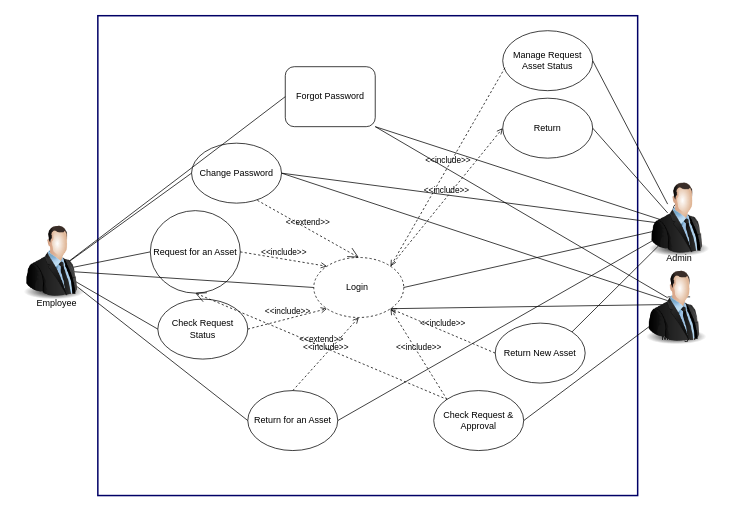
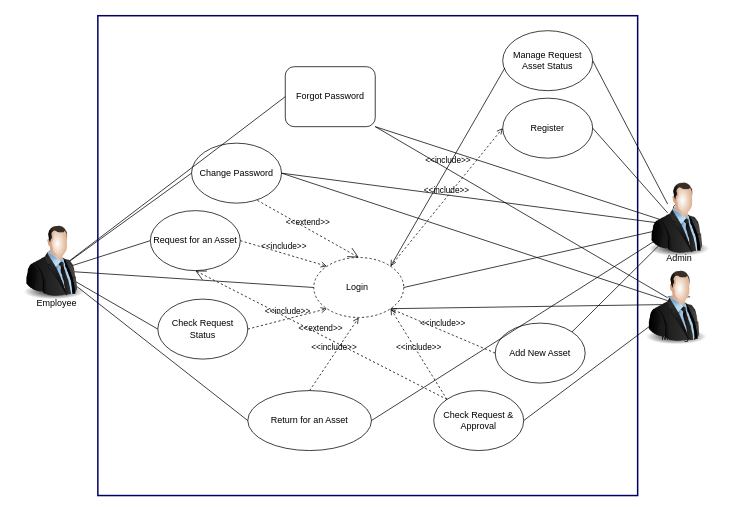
- <mxCell id="5" value="Return" style="ellipse;whiteSpace=wrap;html=1;" parent="1" vertex="1"><mxGeometry x="670" y="130" width="120" height="80" as="geometry" /></mxCell>
+ <mxCell id="5" value="Register" style="ellipse;whiteSpace=wrap;html=1;" parent="1" vertex="1"><mxGeometry x="670" y="130" width="120" height="80" as="geometry" /></mxCell>
- <mxCell id="28" value="&amp;lt;&amp;lt;include&amp;gt;&amp;gt;" style="edgeStyle=none;html=1;endArrow=open;verticalAlign=bottom;dashed=1;labelBackgroundColor=none;exitX=0.025;exitY=0.618;exitDx=0;exitDy=0;entryX=1;entryY=0;entryDx=0;entryDy=0;exitPerimeter=0;" parent="1" source="11" target="15" edge="1"><mxGeometry width="160" relative="1" as="geometry"><mxPoint x="460" y="650" as="sourcePoint" /><mxPoint x="550" y="240" as="targetPoint" /><Array as="points" /></mxGeometry></mxCell>
+ <mxCell id="28" value="&amp;lt;&amp;lt;include&amp;gt;&amp;gt;" style="edgeStyle=none;html=1;endArrow=open;verticalAlign=bottom;dashed=0;labelBackgroundColor=none;exitX=0.025;exitY=0.618;exitDx=0;exitDy=0;entryX=1;entryY=0;entryDx=0;entryDy=0;exitPerimeter=0;" parent="1" source="11" target="15" edge="1"><mxGeometry width="160" relative="1" as="geometry"><mxPoint x="460" y="650" as="sourcePoint" /><mxPoint x="550" y="240" as="targetPoint" /><Array as="points" /></mxGeometry></mxCell>
- <mxCell id="6" value="Request for an Asset" style="ellipse;whiteSpace=wrap;html=1;" parent="1" vertex="1"><mxGeometry x="200" y="280" width="120" height="110" as="geometry" /></mxCell>
+ <mxCell id="6" value="Request for an Asset" style="ellipse;whiteSpace=wrap;html=1;" parent="1" vertex="1"><mxGeometry x="200" y="280" width="120" height="80" as="geometry" /></mxCell>
- <mxCell id="7" value="Return New Asset" style="ellipse;whiteSpace=wrap;html=1;" parent="1" vertex="1"><mxGeometry x="660" y="430" width="120" height="80" as="geometry" /></mxCell>
+ <mxCell id="7" value="Add New Asset" style="ellipse;whiteSpace=wrap;html=1;" parent="1" vertex="1"><mxGeometry x="660" y="430" width="120" height="80" as="geometry" /></mxCell>
- <mxCell id="12" value="Return for an Asset" style="ellipse;whiteSpace=wrap;html=1;" parent="1" vertex="1"><mxGeometry x="330" y="520" width="120" height="80" as="geometry" /></mxCell>
+ <mxCell id="12" value="Return for an Asset" style="ellipse;whiteSpace=wrap;html=1;" parent="1" vertex="1"><mxGeometry x="330" y="520" width="165" height="80" as="geometry" /></mxCell>
